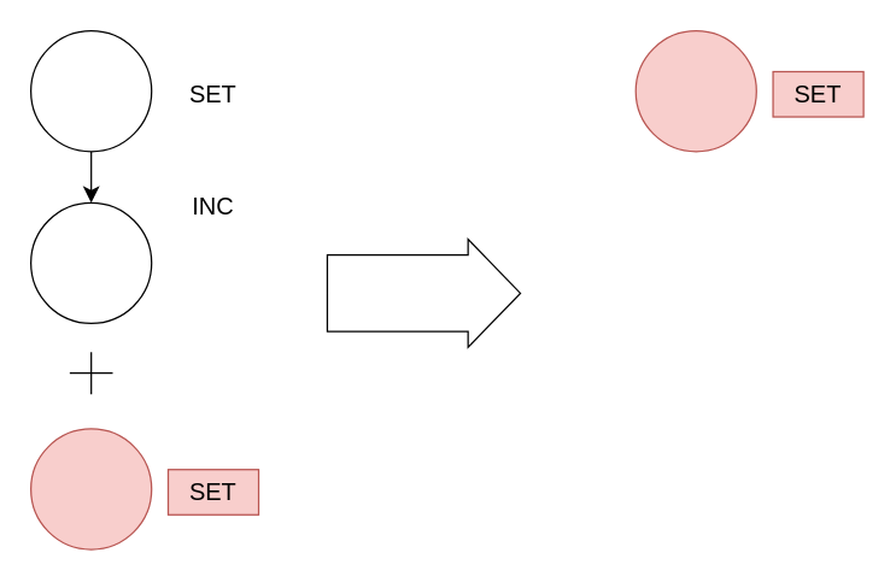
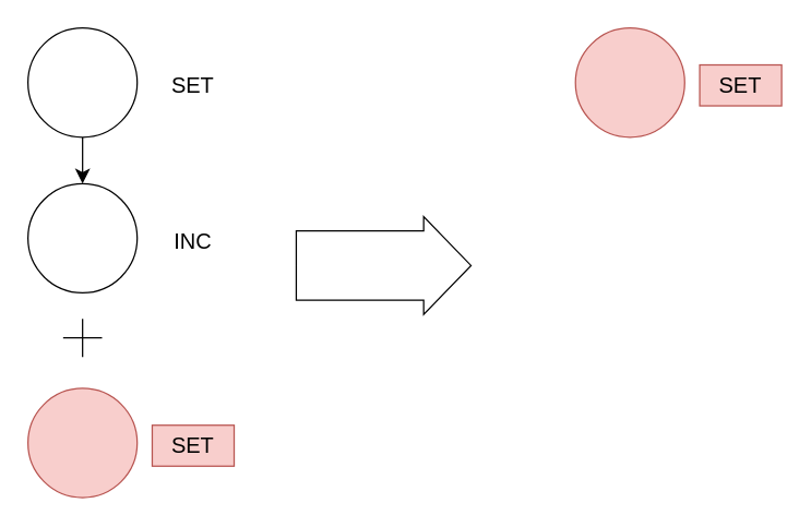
- <mxCell id="6" value="INC" style="text;html=1;align=center;verticalAlign=middle;whiteSpace=wrap;rounded=0;fontSize=16;" vertex="1" parent="1"><mxGeometry x="111" y="121" width="60" height="30" as="geometry" /></mxCell>
+ <mxCell id="6" value="INC" style="text;html=1;align=center;verticalAlign=middle;whiteSpace=wrap;rounded=0;fontSize=16;" vertex="1" parent="1"><mxGeometry x="111" y="161" width="60" height="30" as="geometry" /></mxCell>
